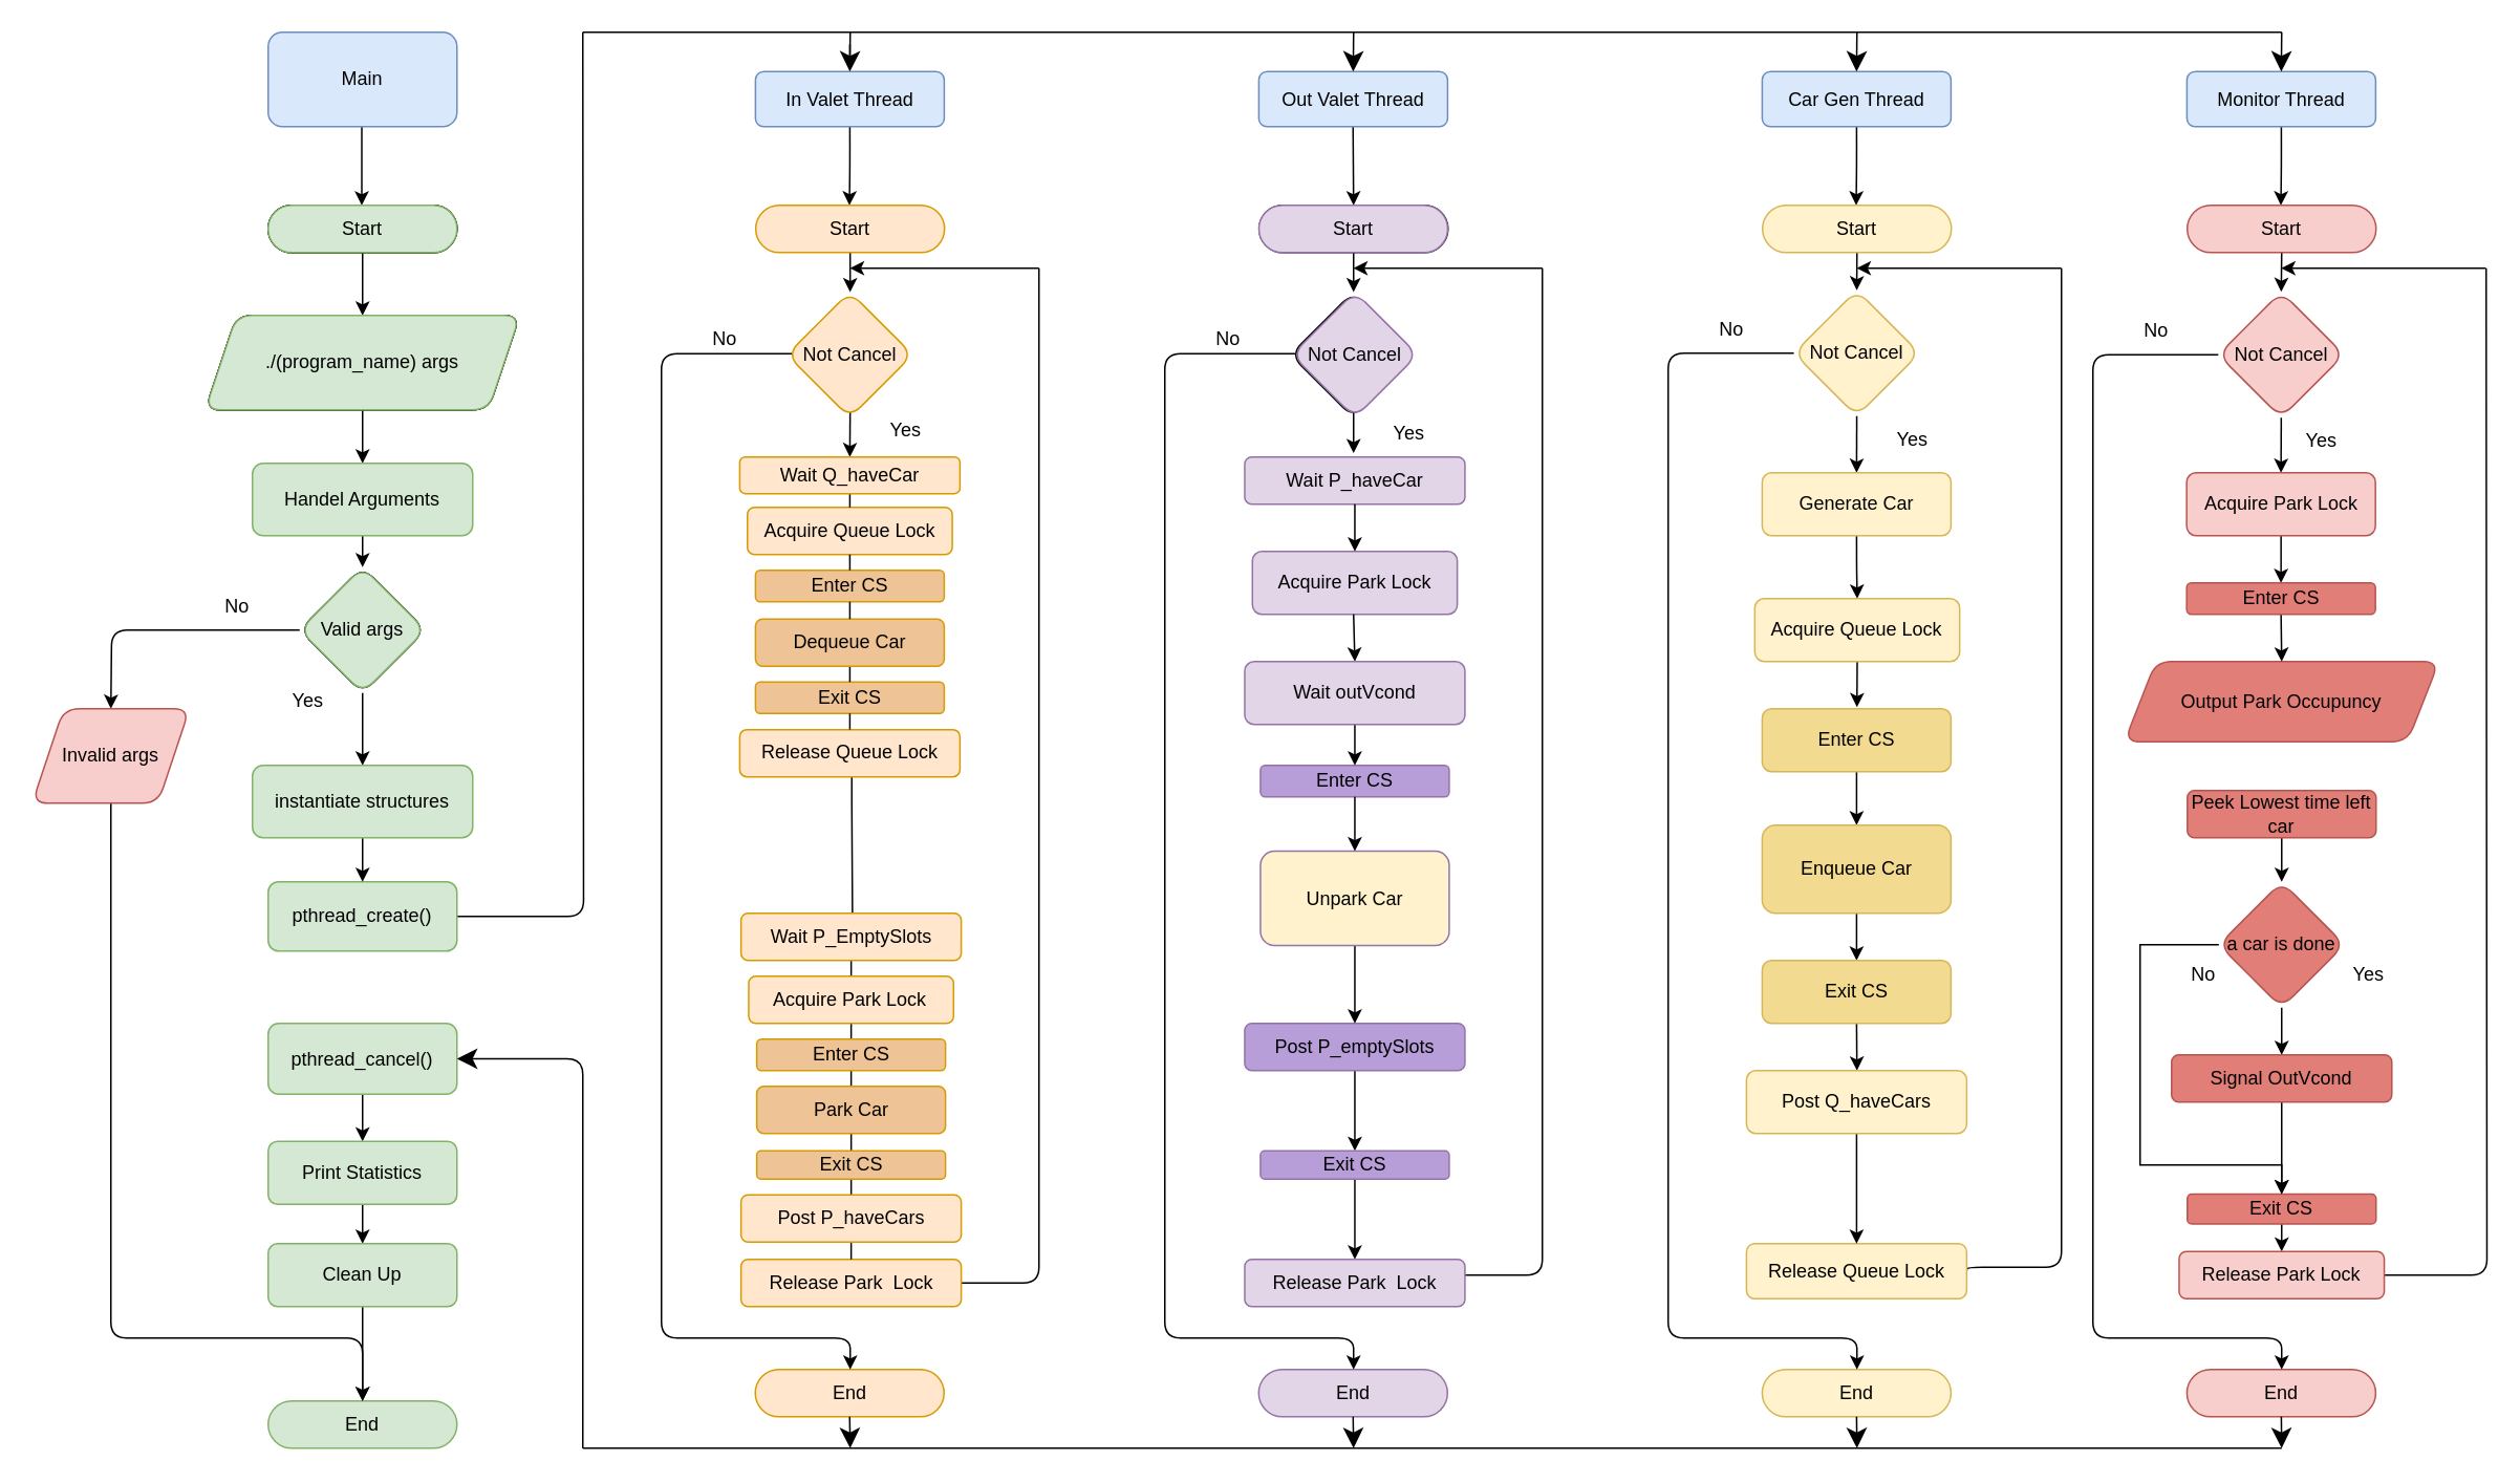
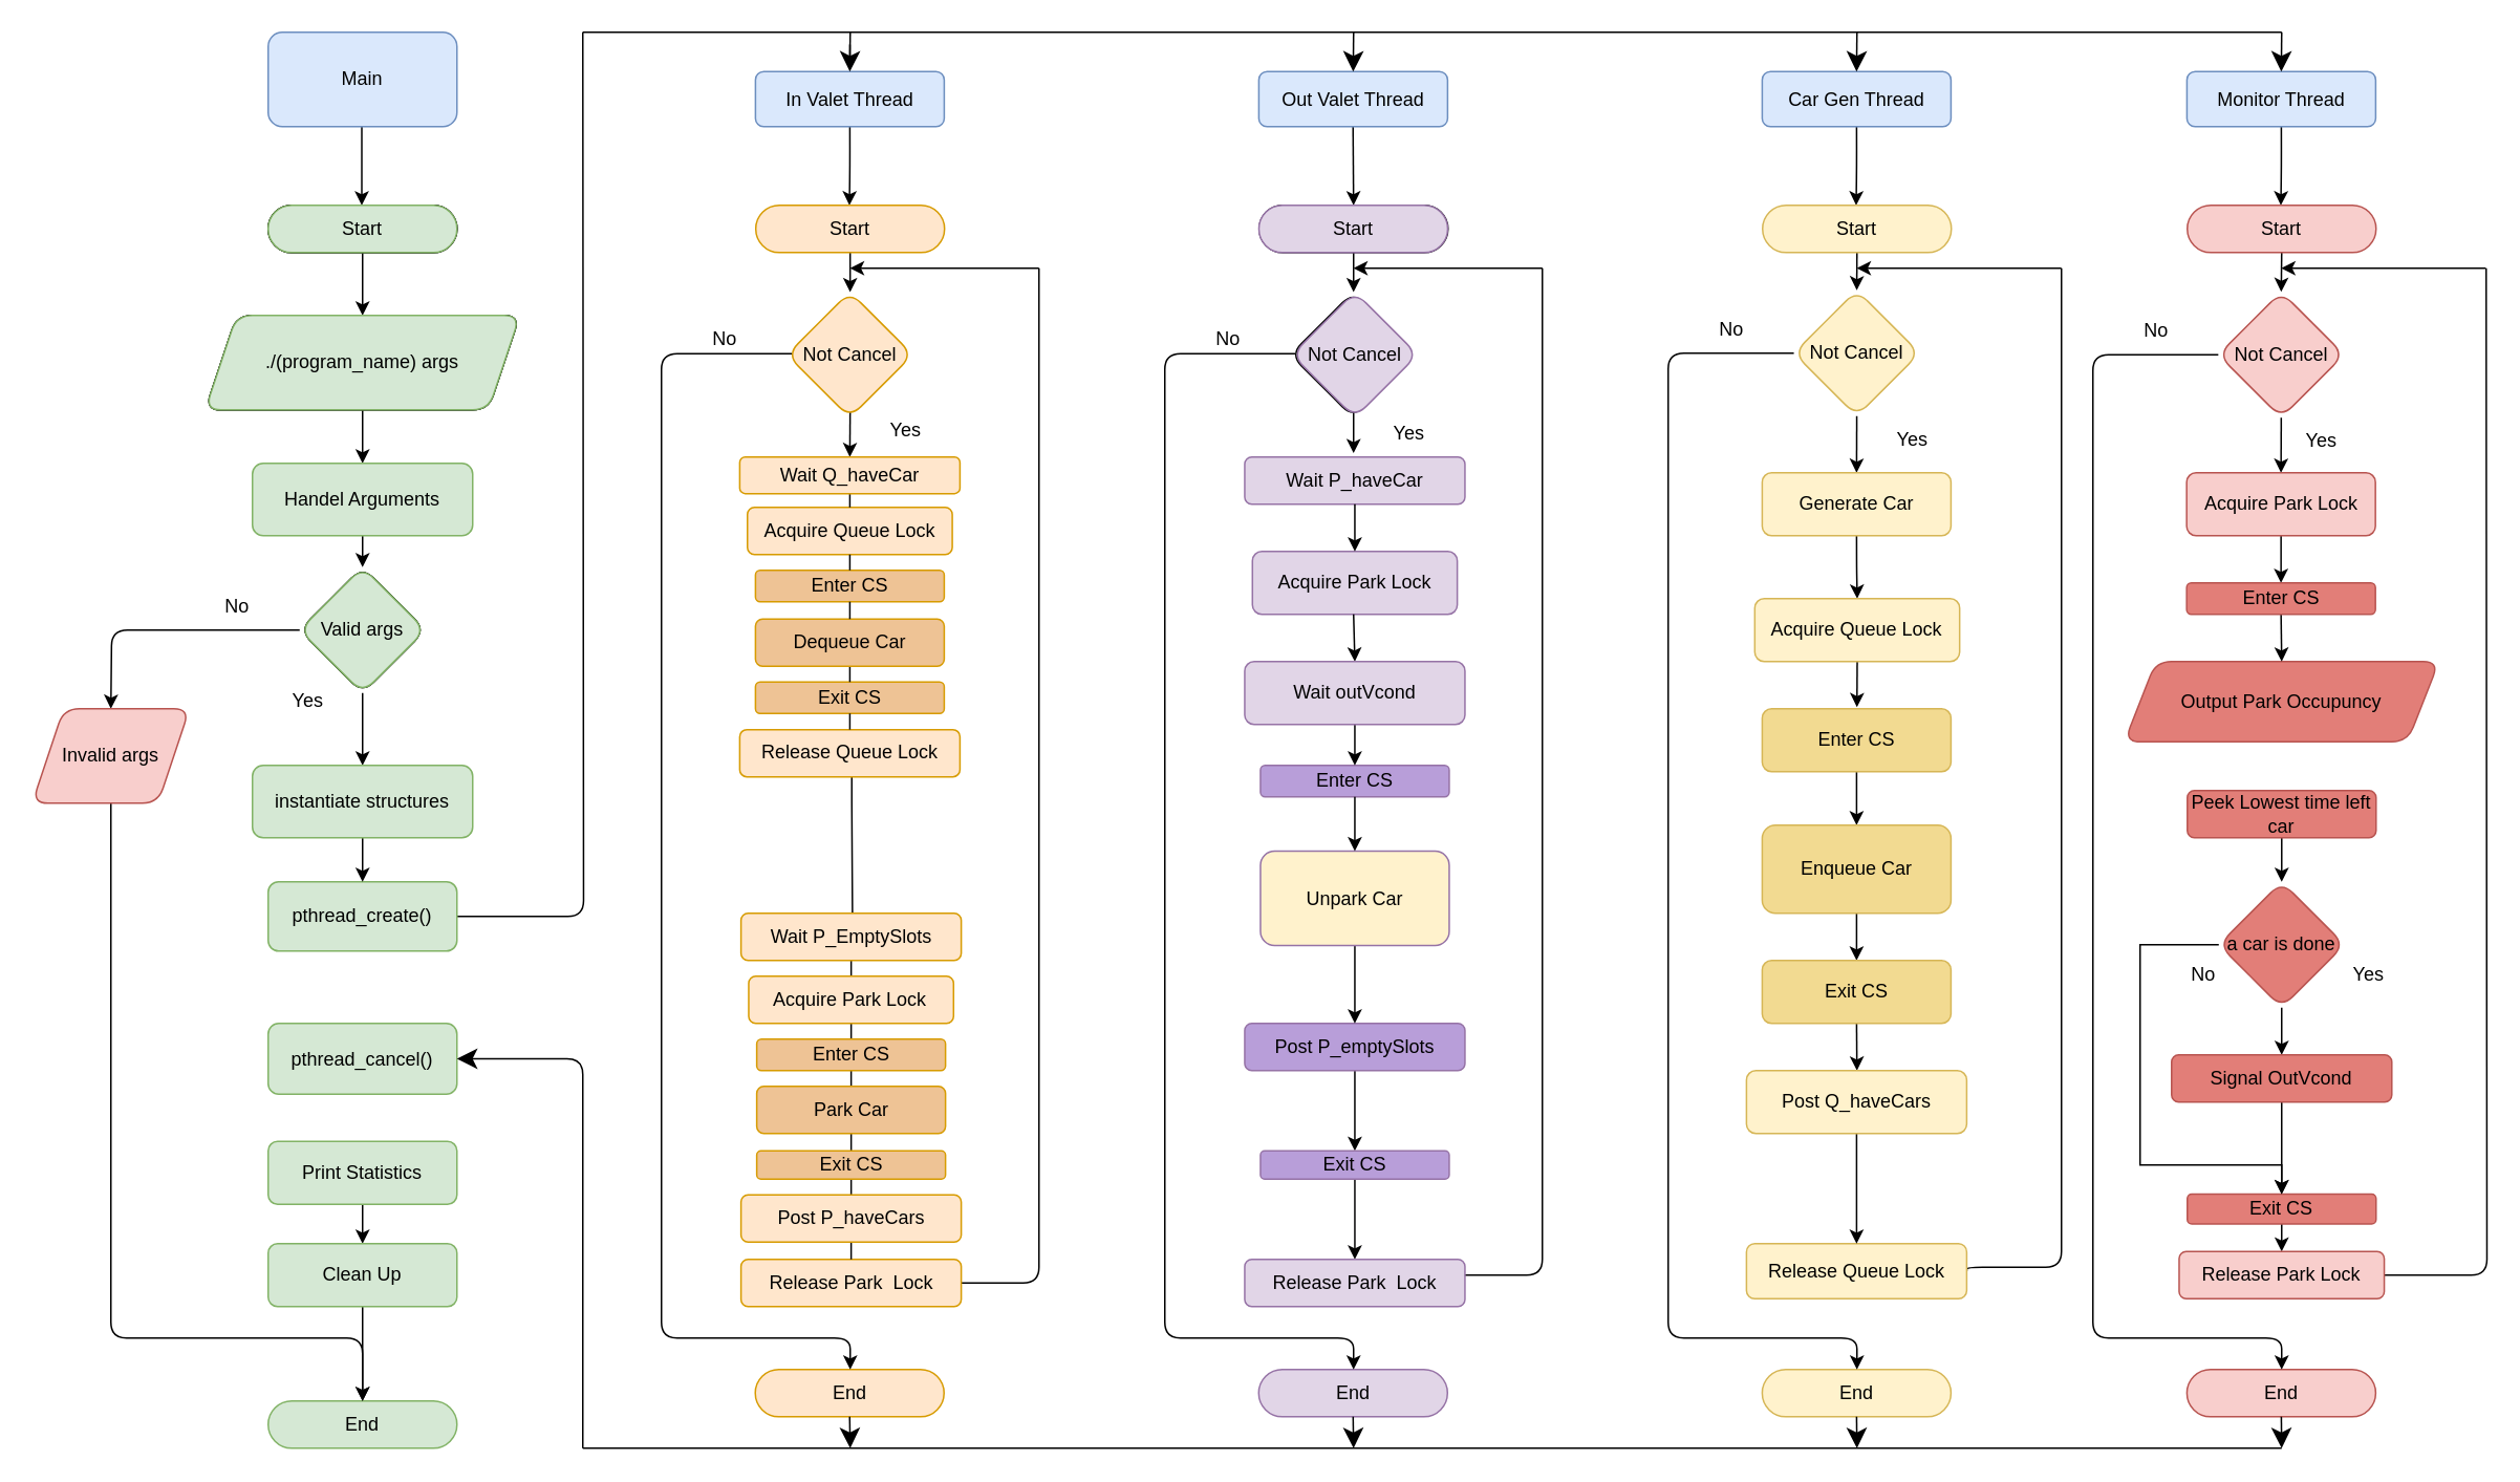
- <mxCell id="18" style="edgeStyle=orthogonalEdgeStyle;rounded=1;orthogonalLoop=1;jettySize=auto;html=1;exitX=0.5;exitY=1;exitDx=0;exitDy=0;entryX=0.5;entryY=0;entryDx=0;entryDy=0;" parent="1" source="19" target="92" edge="1"><mxGeometry relative="1" as="geometry"><mxPoint x="230" y="890" as="targetPoint" /></mxGeometry></mxCell>
